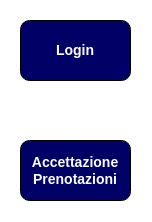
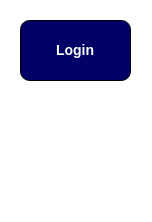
- <mxCell id="3" value="Accettazione Prenotazioni" style="rounded=1;whiteSpace=wrap;html=1;fillColor=#000066;fontColor=#FFFFFF;fontStyle=1;fontSize=14;" vertex="1" parent="1"><mxGeometry x="20" y="140" width="110" height="60" as="geometry" /></mxCell>
